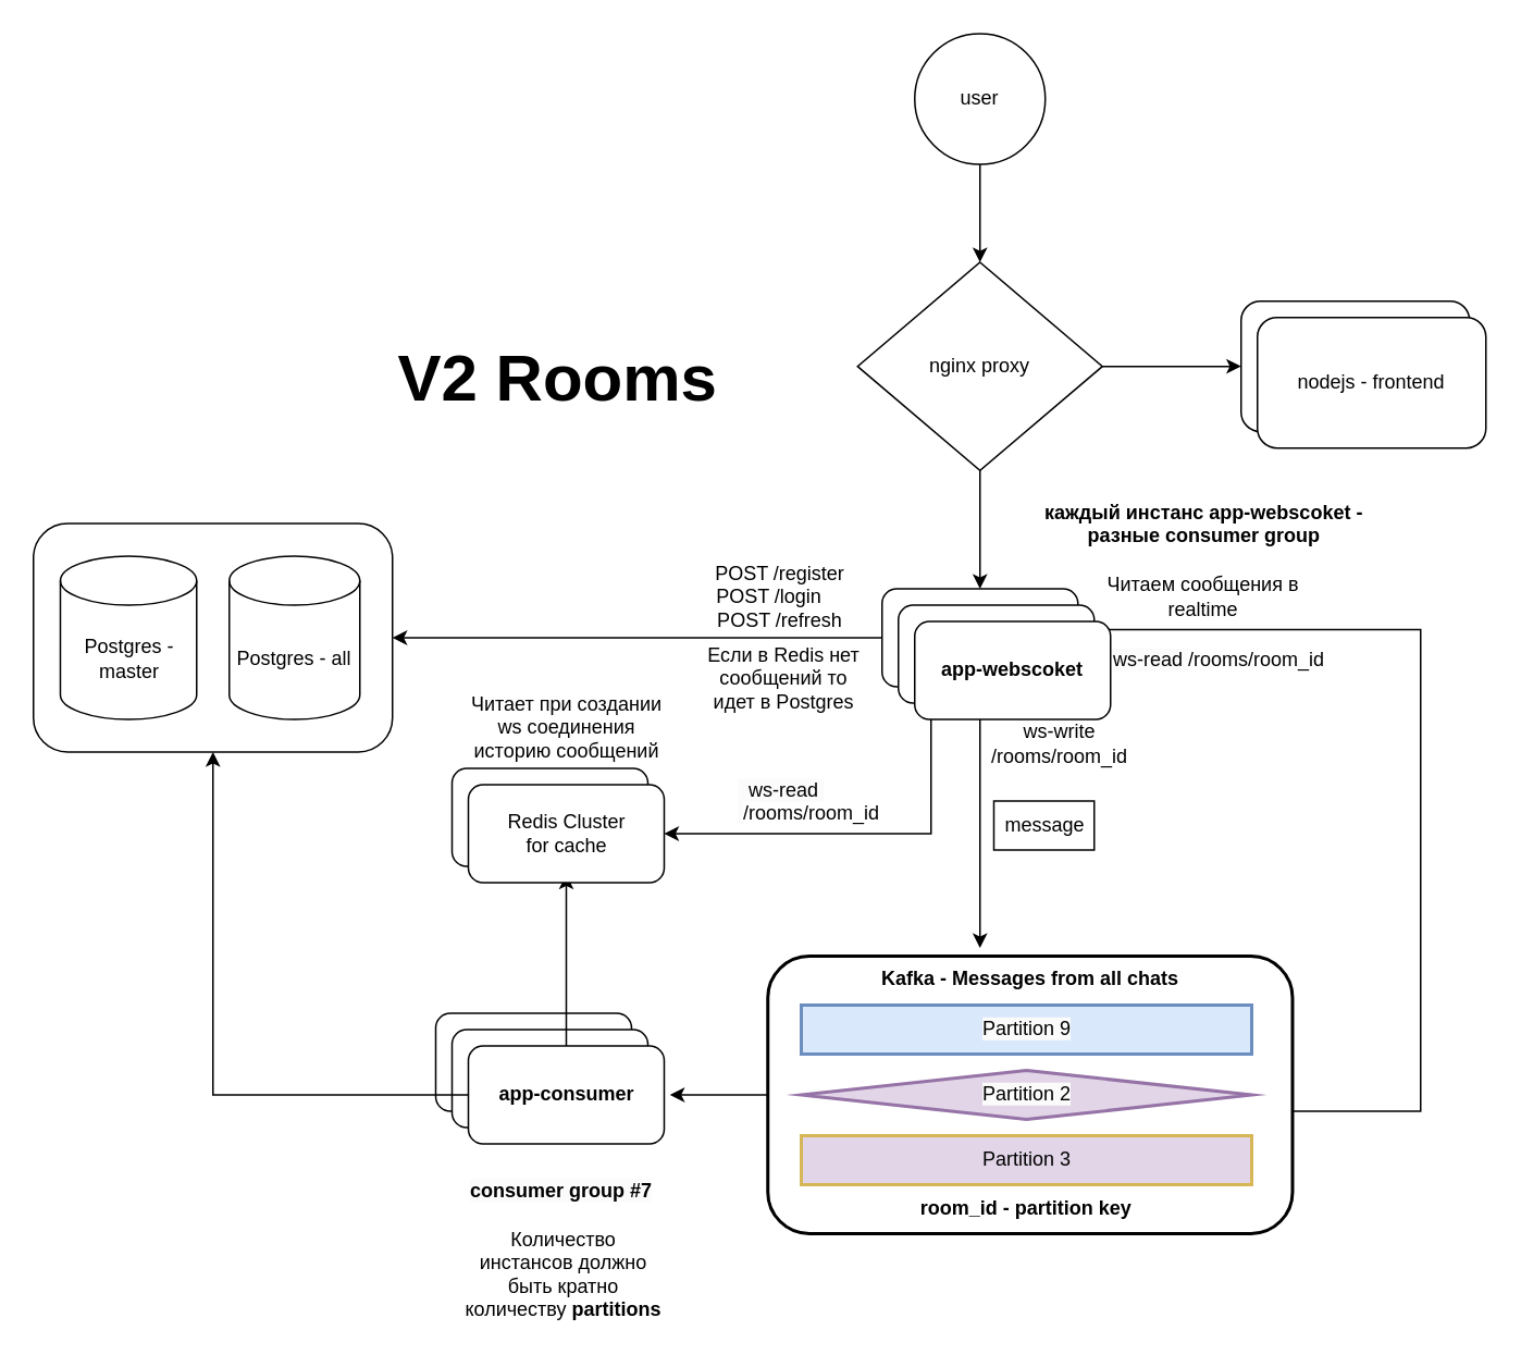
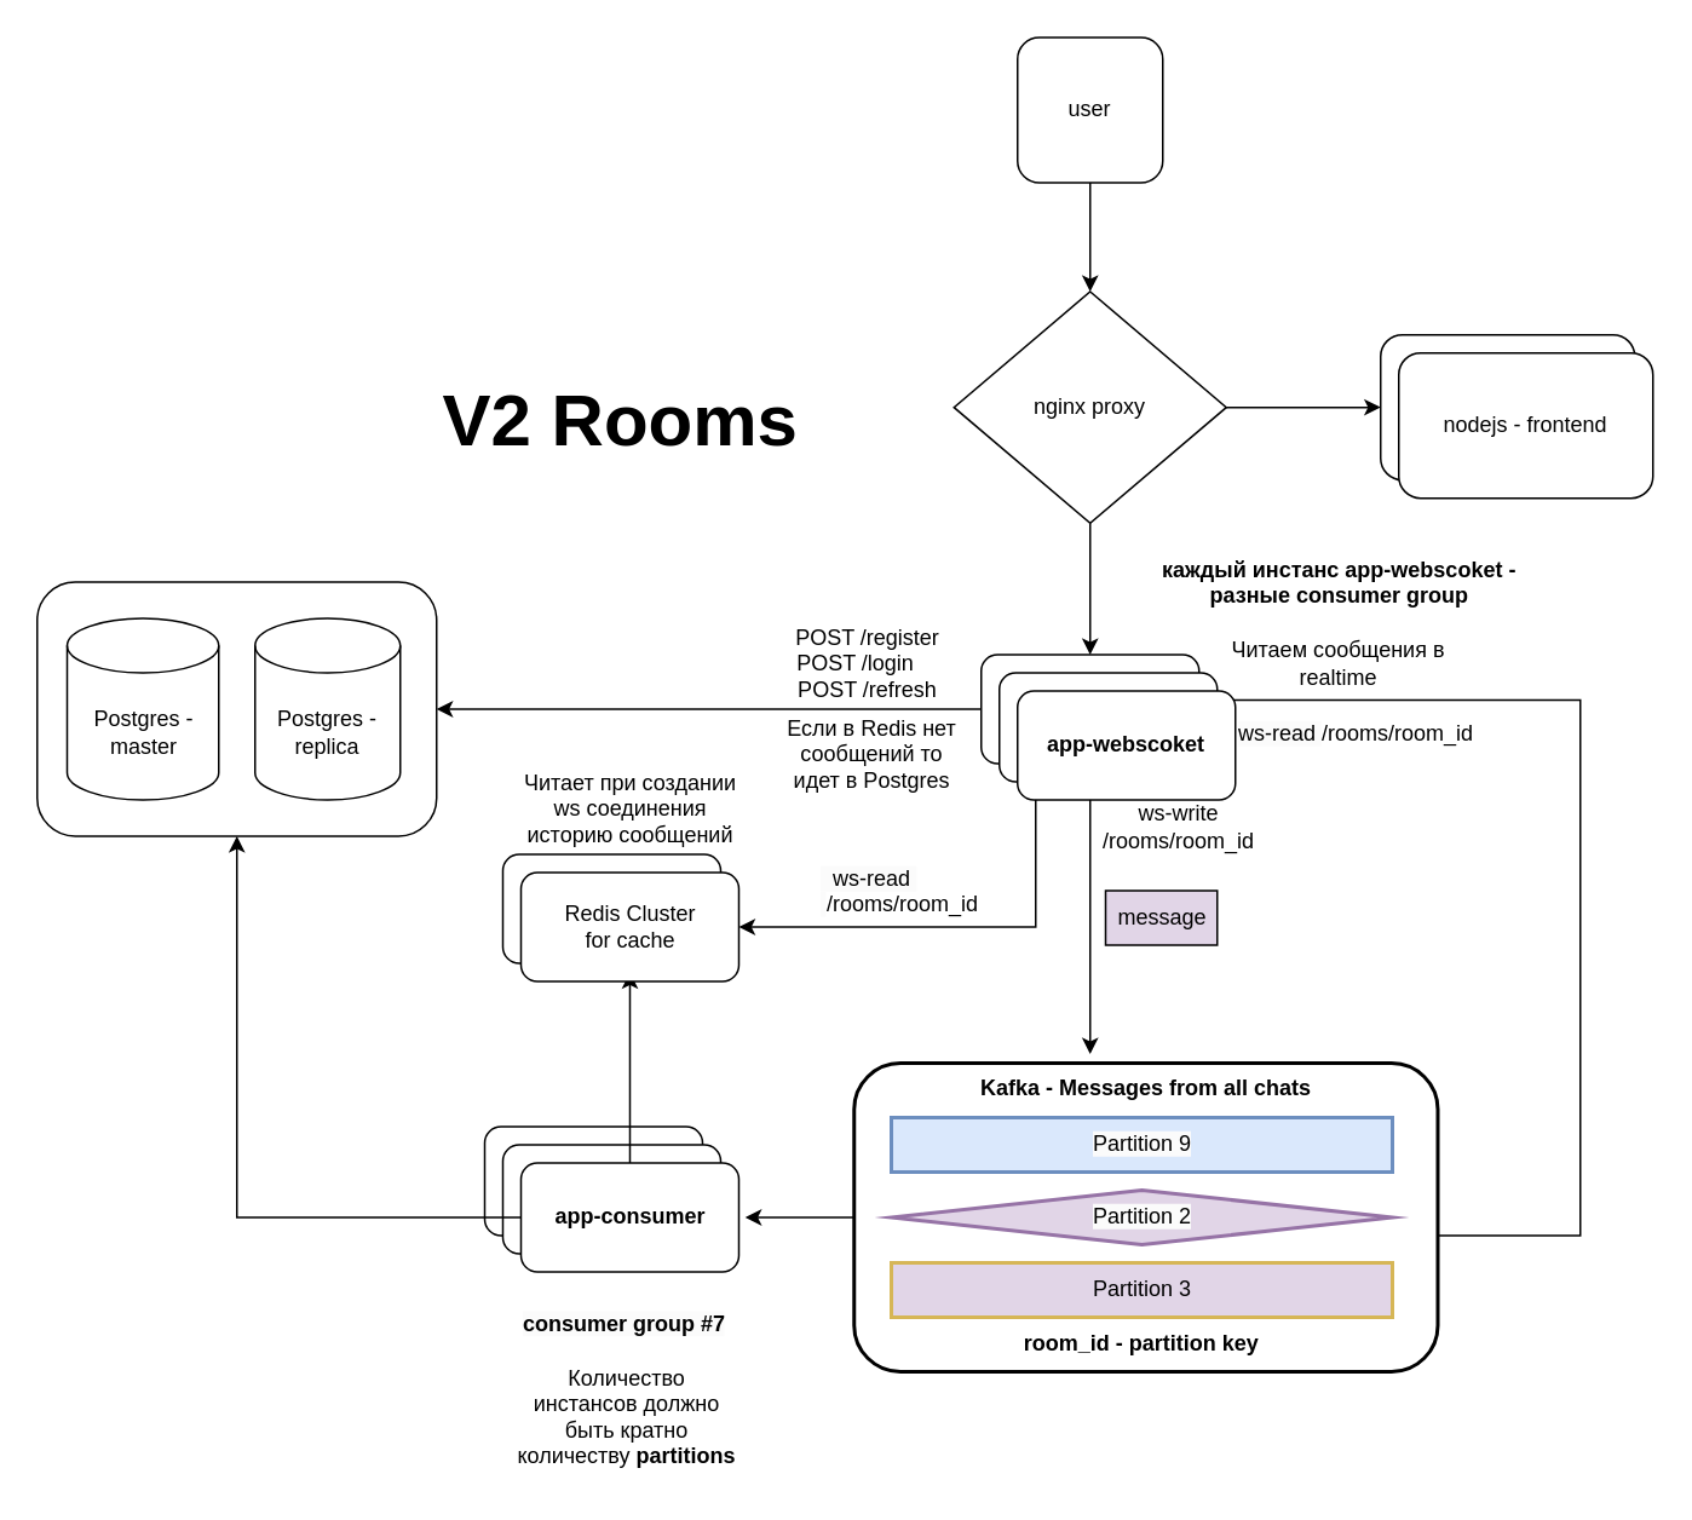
- <mxCell id="7" value="user" style="ellipse;whiteSpace=wrap;html=1;aspect=fixed;" parent="1" vertex="1"><mxGeometry x="560" y="20" width="80" height="80" as="geometry" /></mxCell>
+ <mxCell id="7" value="user" style="whiteSpace=wrap;html=1;aspect=fixed;rounded=1;" parent="1" vertex="1"><mxGeometry x="560" y="20" width="80" height="80" as="geometry" /></mxCell>
- <mxCell id="21" value="Postgres - all" style="shape=cylinder3;whiteSpace=wrap;html=1;boundedLbl=1;backgroundOutline=1;size=15;" parent="1" vertex="1"><mxGeometry x="140" y="340" width="80" height="100" as="geometry" /></mxCell>
+ <mxCell id="21" value="Postgres - replica" style="shape=cylinder3;whiteSpace=wrap;html=1;boundedLbl=1;backgroundOutline=1;size=15;" parent="1" vertex="1"><mxGeometry x="140" y="340" width="80" height="100" as="geometry" /></mxCell>
- <mxCell id="23" value="message" style="rounded=0;whiteSpace=wrap;html=1;rotation=0;" parent="1" vertex="1"><mxGeometry x="608.5" y="490" width="61.5" height="30" as="geometry" /></mxCell>
+ <mxCell id="23" value="message" style="rounded=0;whiteSpace=wrap;html=1;rotation=0;fillColor=#e1d5e7;" parent="1" vertex="1"><mxGeometry x="608.5" y="490" width="61.5" height="30" as="geometry" /></mxCell>
